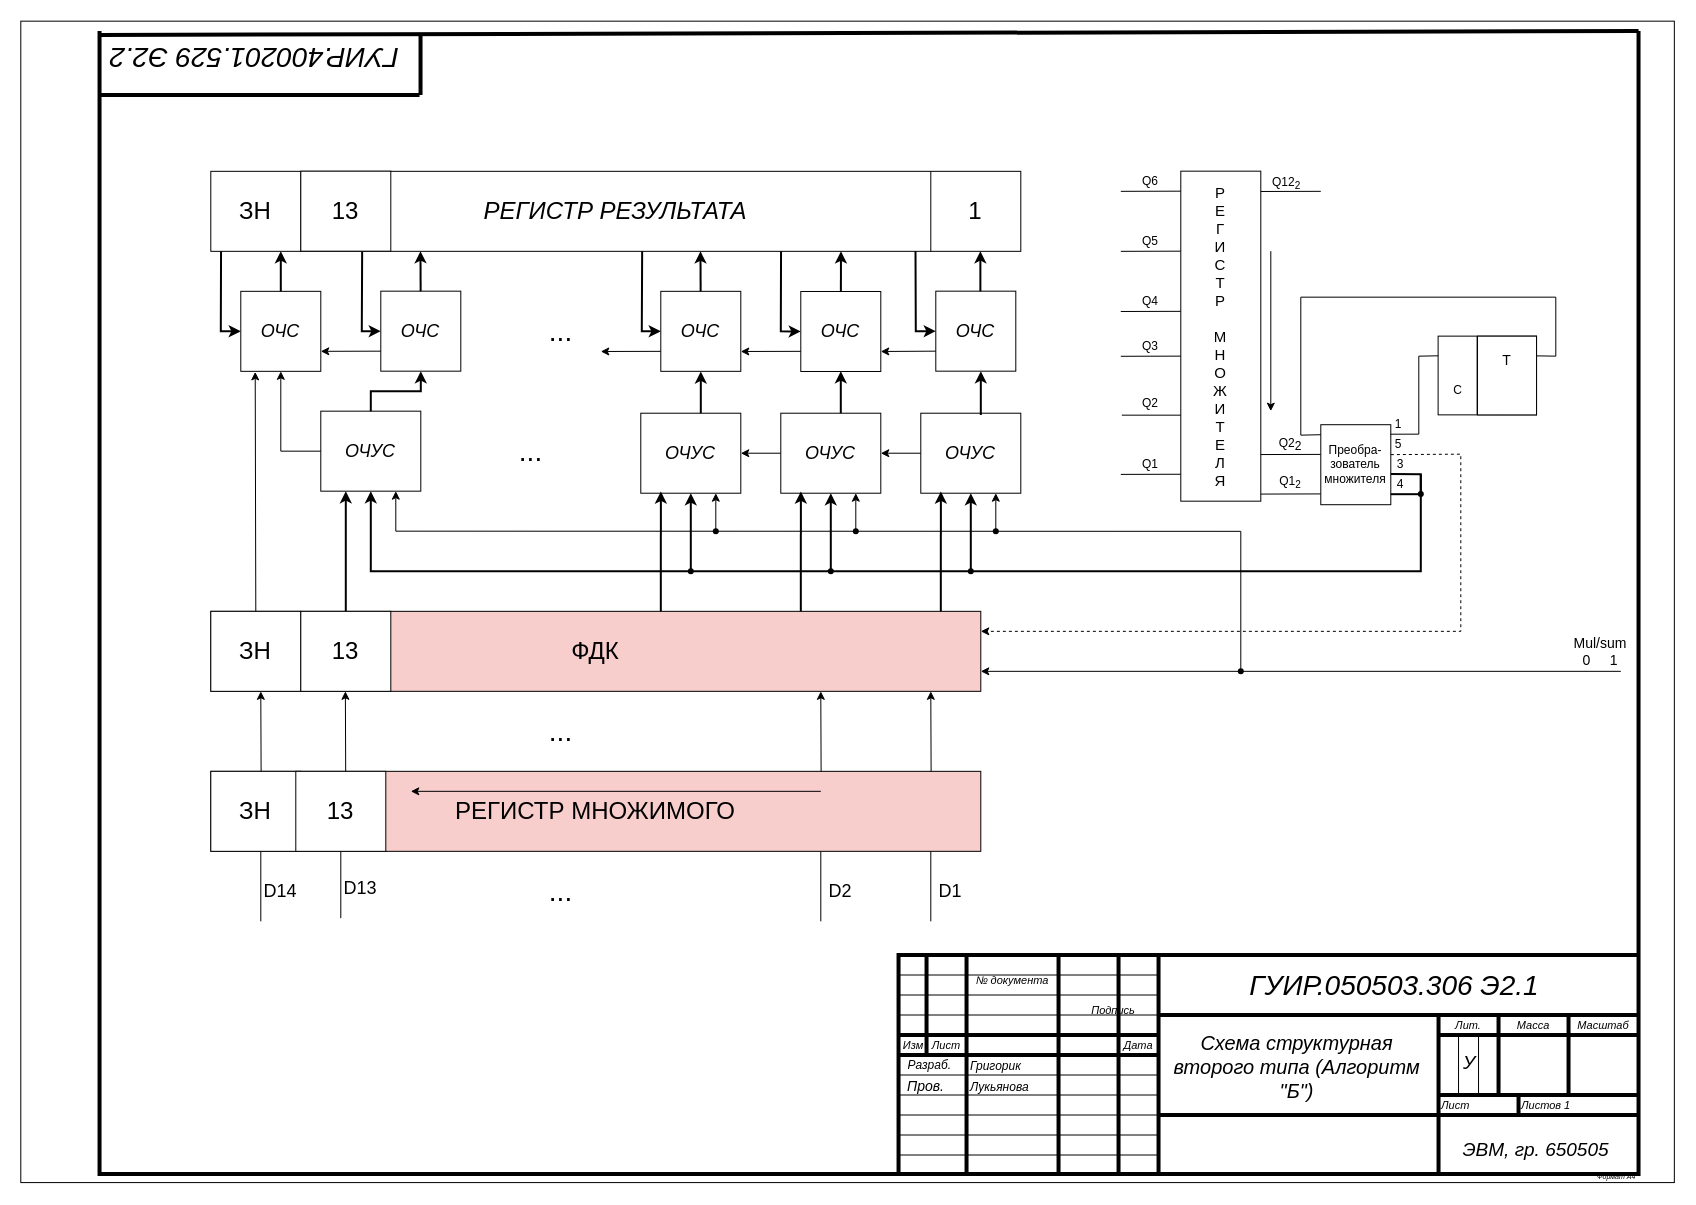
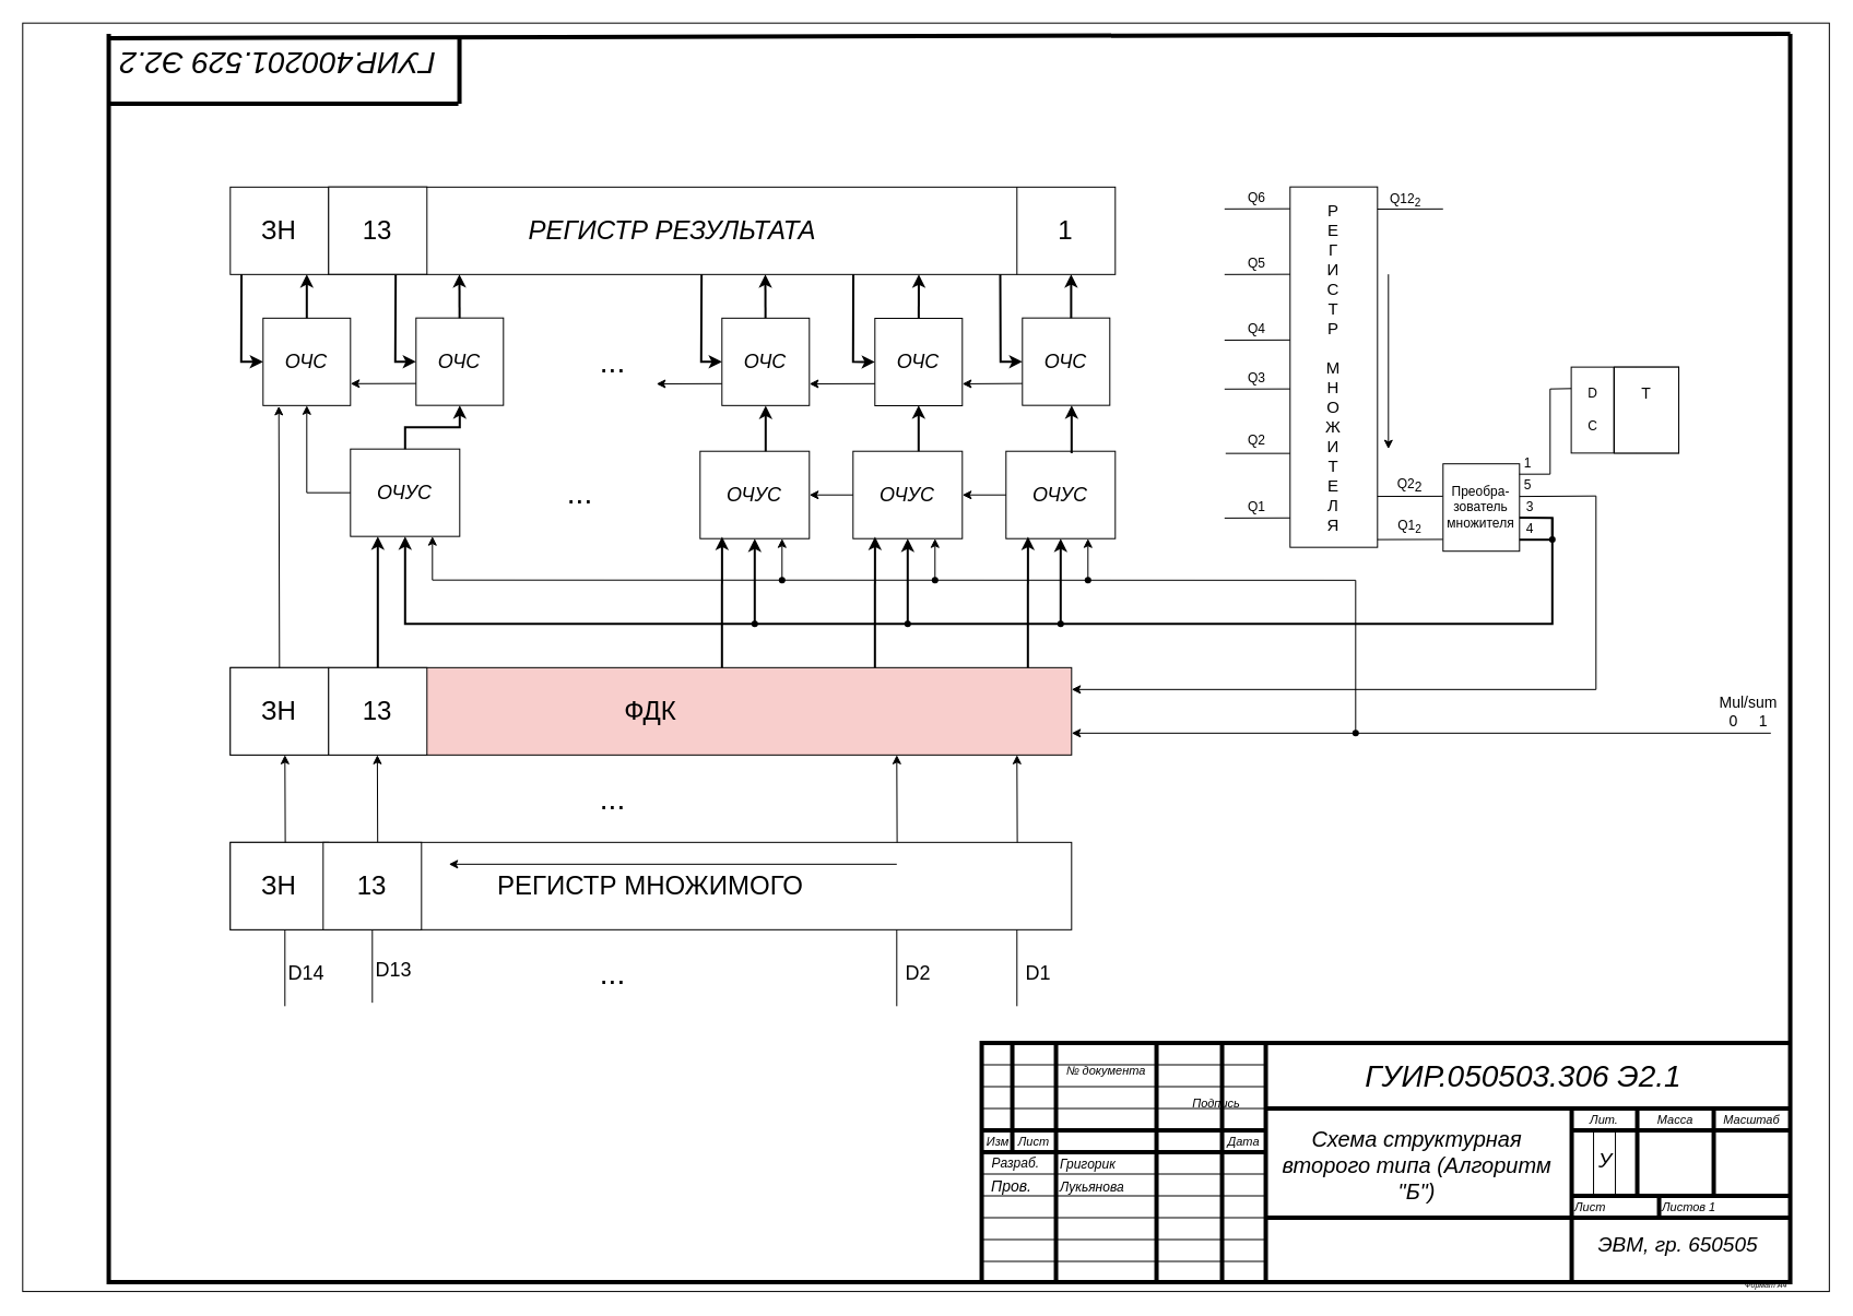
- <mxCell id="51" value="" style="endArrow=none;html=1;shadow=0;strokeColor=#000000;rounded=0;entryX=0;entryY=0.125;entryDx=0;entryDy=0;entryPerimeter=0;exitX=1;exitY=0.25;exitDx=0;exitDy=0;" parent="1" target="40" edge="1" source="172"><mxGeometry width="50" height="50" relative="1" as="geometry"><mxPoint x="1575.3" y="330.67" as="sourcePoint" /><mxPoint x="1300.3" y="420.83" as="targetPoint" /><Array as="points"><mxPoint x="1555.3" y="355.67" /><mxPoint x="1555.3" y="296.67" /><mxPoint x="1300.3" y="296.67" /><mxPoint x="1300.3" y="434.67" /></Array></mxGeometry></mxCell>
+ <mxCell id="42" value="D" style="text;html=1;strokeColor=none;fillColor=none;align=center;verticalAlign=middle;whiteSpace=wrap;rounded=0;" parent="1" vertex="1"><mxGeometry x="1437.62" y="350.36" width="39.37" height="20" as="geometry" /></mxCell>
- <mxCell id="76" value="" style="endArrow=classic;html=1;entryX=1;entryY=0.25;entryDx=0;entryDy=0;rounded=0;exitX=0.004;exitY=0.019;exitDx=0;exitDy=0;exitPerimeter=0;dashed=1;" parent="1" source="48" target="54" edge="1"><mxGeometry width="50" height="50" relative="1" as="geometry"><mxPoint x="1418.3" y="453.67" as="sourcePoint" /><mxPoint x="1460.3" y="650.83" as="targetPoint" /><Array as="points"><mxPoint x="1460.3" y="453.67" /><mxPoint x="1460.3" y="630.83" /></Array></mxGeometry></mxCell>
+ <mxCell id="76" value="" style="endArrow=classic;html=1;entryX=1;entryY=0.25;entryDx=0;entryDy=0;rounded=0;exitX=0.004;exitY=0.019;exitDx=0;exitDy=0;exitPerimeter=0;" parent="1" source="48" target="54" edge="1"><mxGeometry width="50" height="50" relative="1" as="geometry"><mxPoint x="1418.3" y="453.67" as="sourcePoint" /><mxPoint x="1460.3" y="650.83" as="targetPoint" /><Array as="points"><mxPoint x="1460.3" y="453.67" /><mxPoint x="1460.3" y="630.83" /></Array></mxGeometry></mxCell>
- <mxCell id="57" value="&lt;font style=&quot;font-size: 24px&quot;&gt;РЕГИСТР МНОЖИМОГО&lt;/font&gt;" style="rounded=0;whiteSpace=wrap;html=1;fillColor=#f8cecc;" parent="1" vertex="1"><mxGeometry x="210.3" y="770.83" width="770" height="80" as="geometry" /></mxCell>
+ <mxCell id="57" value="&lt;font style=&quot;font-size: 24px&quot;&gt;РЕГИСТР МНОЖИМОГО&lt;/font&gt;" style="rounded=0;whiteSpace=wrap;html=1;" parent="1" vertex="1"><mxGeometry x="210.3" y="770.83" width="770" height="80" as="geometry" /></mxCell>
- <mxCell id="166" value="&lt;p style=&quot;align:center;margin-left:0;margin-right:0;margin-top:0px;margin-bottom:0px;text-indent:0;valign:middle;direction:ltr;&quot;&gt;&lt;font style=&quot;font-size:19px;font-family:Arial;color:#000000;direction:ltr;letter-spacing:0px;line-height:120%;opacity:1&quot;&gt;&lt;i&gt;ЭВМ, гр. 65050&lt;/i&gt;&lt;/font&gt;&lt;font style=&quot;font-size:19px;font-family:Arial;color:#000000;direction:ltr;letter-spacing:0px;line-height:120%;opacity:1&quot;&gt;&lt;i&gt;5&lt;br/&gt;&lt;/i&gt;&lt;/font&gt;&lt;/p&gt;" style="verticalAlign=middle;align=center;vsdxID=180;fillColor=none;gradientColor=none;shape=stencil(nZBLDoAgDERP0z3SIyjew0SURgSD+Lu9kMZoXLhwN9O+tukAlrNpJg1SzDH4QW/URgNYgZTkjA4UkwJUgGXng+6DX1zLfmoymdXo17xh5zmRJ6Q42BWCfc2oJfdAr+Yv+AP9Cb7OJ3H/2JG1HNGz/84klThPVCc=);strokeColor=none;strokeWidth=4;spacingTop=-1;spacingBottom=-1;spacingLeft=-1;spacingRight=-1;labelBackgroundColor=none;rounded=0;html=1;whiteSpace=wrap;" vertex="1" parent="1"><mxGeometry x="1439.04" y="1141.51" width="193" height="16" as="geometry" /></mxCell>
+ <mxCell id="166" value="&lt;p style=&quot;align:center;margin-left:0;margin-right:0;margin-top:0px;margin-bottom:0px;text-indent:0;valign:middle;direction:ltr;&quot;&gt;&lt;font style=&quot;font-size:19px;font-family:Arial;color:#000000;direction:ltr;letter-spacing:0px;line-height:120%;opacity:1&quot;&gt;&lt;i&gt;ЭВМ, гр. 65050&lt;/i&gt;&lt;/font&gt;&lt;font style=&quot;font-size:19px;font-family:Arial;color:#000000;direction:ltr;letter-spacing:0px;line-height:120%;opacity:1&quot;&gt;&lt;i&gt;5&lt;br/&gt;&lt;/i&gt;&lt;/font&gt;&lt;/p&gt;" style="verticalAlign=middle;align=center;vsdxID=180;fillColor=none;gradientColor=none;shape=stencil(nZBLDoAgDERP0z3SIyjew0SURgSD+Lu9kMZoXLhwN9O+tukAlrNpJg1SzDH4QW/URgNYgZTkjA4UkwJUgGXng+6DX1zLfmoymdXo17xh5zmRJ6Q42BWCfc2oJfdAr+Yv+AP9Cb7OJ3H/2JG1HNGz/84klThPVCc=);strokeColor=none;strokeWidth=4;spacingTop=-1;spacingBottom=-1;spacingLeft=-1;spacingRight=-1;labelBackgroundColor=none;rounded=0;html=1;whiteSpace=wrap;" vertex="1" parent="1"><mxGeometry x="1439.04" y="1131.51" width="193" height="16" as="geometry" /></mxCell>
